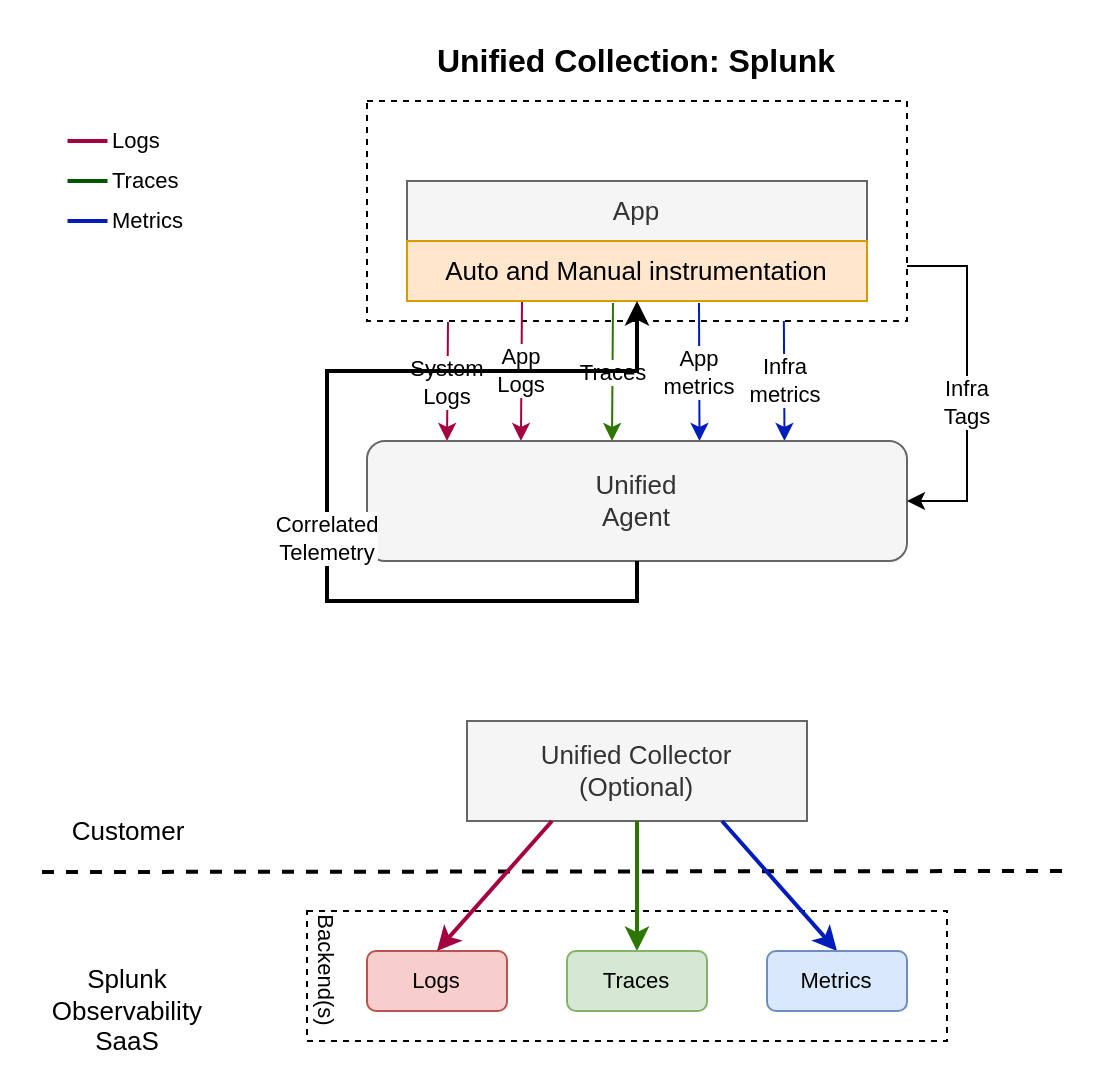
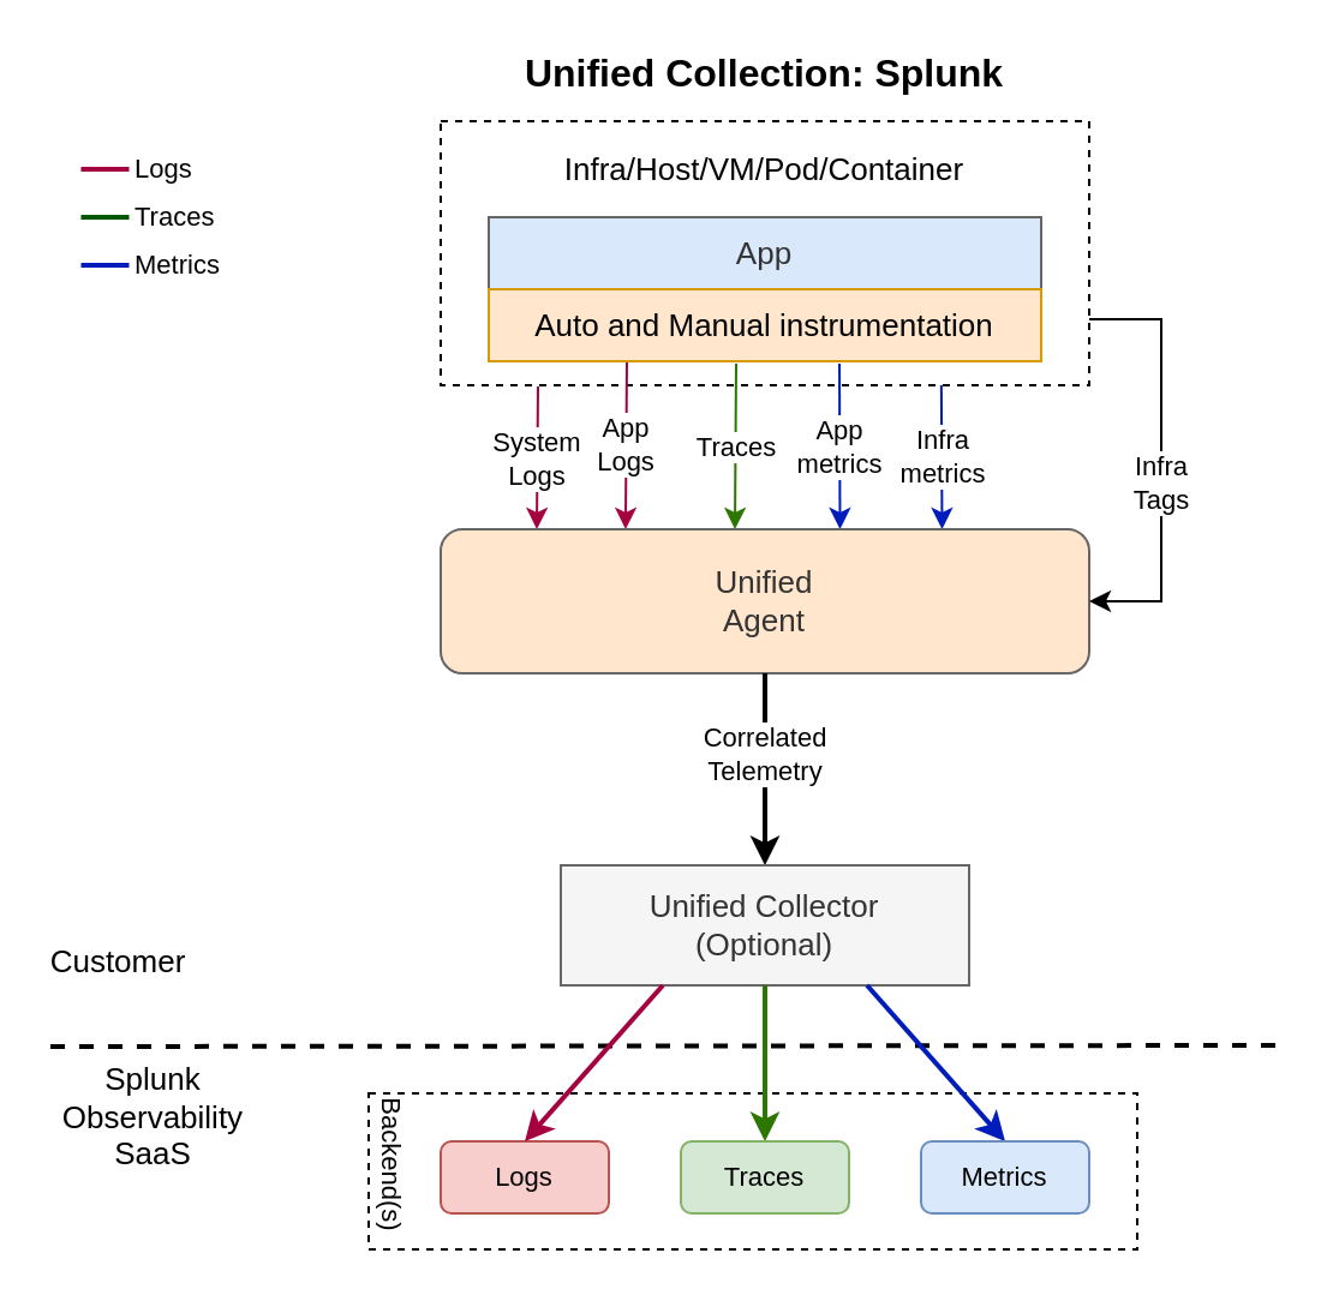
+ <mxCell id="11" value="Infra/Host/VM/Pod/Container" style="text;html=1;strokeColor=none;fillColor=none;align=center;verticalAlign=middle;whiteSpace=wrap;rounded=0;fontSize=13;" vertex="1" parent="1"><mxGeometry x="233" y="60" width="170" height="20" as="geometry" /></mxCell>
- <mxCell id="7" value="App" style="rounded=0;whiteSpace=wrap;html=1;fillColor=#f5f5f5;strokeColor=#666666;fontSize=13;fontColor=#333333;" vertex="1" parent="1"><mxGeometry x="203" y="90" width="230" height="30" as="geometry" /></mxCell>
+ <mxCell id="7" value="App" style="rounded=0;whiteSpace=wrap;html=1;fillColor=#dae8fc;strokeColor=#666666;fontSize=13;fontColor=#333333;" vertex="1" parent="1"><mxGeometry x="203" y="90" width="230" height="30" as="geometry" /></mxCell>
- <mxCell id="17" value="&lt;div&gt;Correlated&lt;/div&gt;&lt;div&gt;Telemetry&lt;br&gt;&lt;/div&gt;" style="edgeStyle=orthogonalEdgeStyle;rounded=0;orthogonalLoop=1;jettySize=auto;html=1;exitX=0.5;exitY=1;exitDx=0;exitDy=0;labelBackgroundColor=#ffffff;fontSize=11;strokeWidth=2;" edge="1" parent="1" source="16" target="10"><mxGeometry x="-0.143" relative="1" as="geometry"><mxPoint x="318" y="390" as="targetPoint" /><mxPoint x="318" y="330" as="sourcePoint" /><mxPoint as="offset" /></mxGeometry></mxCell>
+ <mxCell id="17" value="&lt;div&gt;Correlated&lt;/div&gt;&lt;div&gt;Telemetry&lt;br&gt;&lt;/div&gt;" style="edgeStyle=orthogonalEdgeStyle;rounded=0;orthogonalLoop=1;jettySize=auto;html=1;exitX=0.5;exitY=1;exitDx=0;exitDy=0;entryX=0.5;entryY=0;entryDx=0;entryDy=0;labelBackgroundColor=#ffffff;fontSize=11;strokeWidth=2;" edge="1" parent="1" source="16" target="18"><mxGeometry x="-0.143" relative="1" as="geometry"><mxPoint x="318" y="390" as="targetPoint" /><mxPoint x="318" y="330" as="sourcePoint" /><mxPoint as="offset" /></mxGeometry></mxCell>
- <mxCell id="16" value="Unified &lt;br style=&quot;font-size: 11px&quot;&gt; Agent" style="rounded=1;whiteSpace=wrap;html=1;fillColor=#f5f5f5;strokeColor=#666666;fontSize=13;fontColor=#333333;" vertex="1" parent="1"><mxGeometry x="183" y="220" width="270" height="60" as="geometry" /></mxCell>
+ <mxCell id="16" value="Unified &lt;br style=&quot;font-size: 11px&quot;&gt; Agent" style="rounded=1;whiteSpace=wrap;html=1;fillColor=#ffe6cc;strokeColor=#666666;fontSize=13;fontColor=#333333;" vertex="1" parent="1"><mxGeometry x="183" y="220" width="270" height="60" as="geometry" /></mxCell>
- <mxCell id="13" value="&lt;font style=&quot;font-size: 13px&quot;&gt;Customer&lt;/font&gt;" style="text;html=1;strokeColor=none;fillColor=none;align=center;verticalAlign=middle;whiteSpace=wrap;rounded=0;fontSize=13;" vertex="1" parent="1"><mxGeometry x="43.5" y="405" width="40" height="20" as="geometry" /></mxCell>
+ <mxCell id="13" value="&lt;font style=&quot;font-size: 13px&quot;&gt;Customer&lt;/font&gt;" style="text;html=1;strokeColor=none;fillColor=none;align=center;verticalAlign=middle;whiteSpace=wrap;rounded=0;fontSize=13;" vertex="1" parent="1"><mxGeometry x="28.5" y="390" width="40" height="20" as="geometry" /></mxCell>
- <mxCell id="14" value="&lt;div&gt;Splunk&lt;/div&gt;&lt;div&gt;Observability&lt;/div&gt;&lt;div&gt;SaaS&lt;/div&gt;" style="text;html=1;strokeColor=none;fillColor=none;align=center;verticalAlign=middle;whiteSpace=wrap;rounded=0;fontSize=13;" vertex="1" parent="1"><mxGeometry x="23" y="495" width="81" height="20" as="geometry" /></mxCell>
+ <mxCell id="14" value="&lt;div&gt;Splunk&lt;/div&gt;&lt;div&gt;Observability&lt;/div&gt;&lt;div&gt;SaaS&lt;/div&gt;" style="text;html=1;strokeColor=none;fillColor=none;align=center;verticalAlign=middle;whiteSpace=wrap;rounded=0;fontSize=13;" vertex="1" parent="1"><mxGeometry x="23" y="455" width="81" height="20" as="geometry" /></mxCell>
